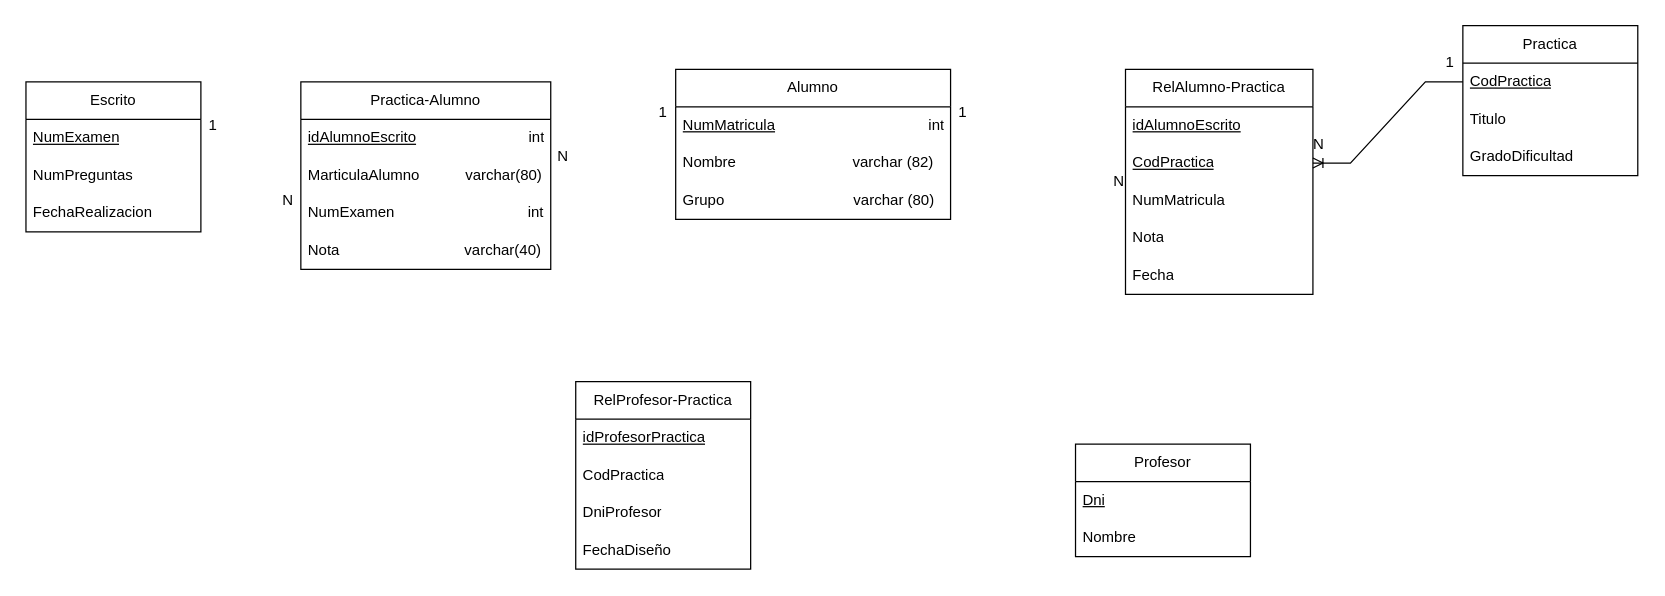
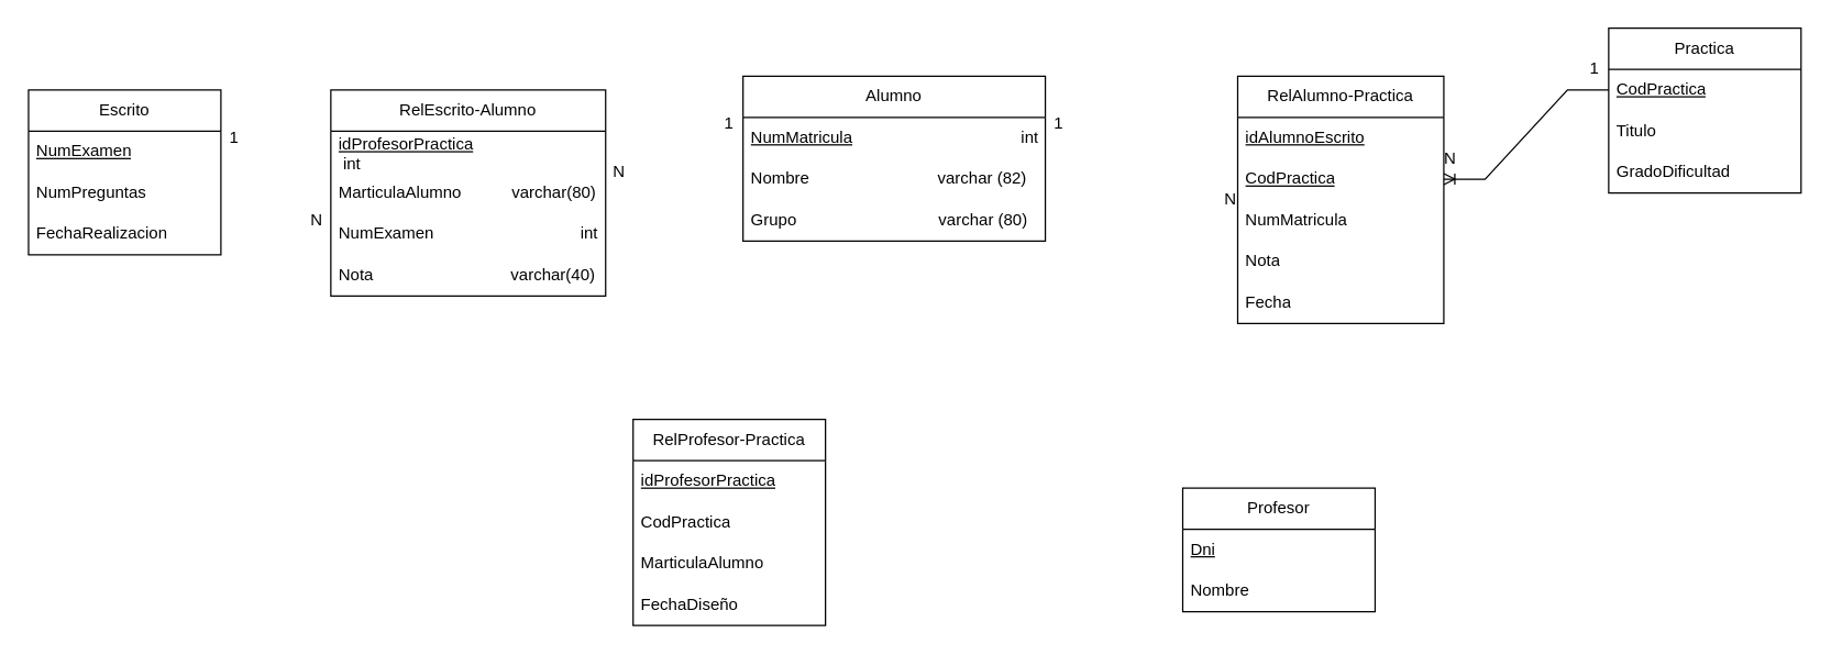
- <mxCell id="17" value="Practica-Alumno" style="swimlane;fontStyle=0;childLayout=stackLayout;horizontal=1;startSize=30;horizontalStack=0;resizeParent=1;resizeParentMax=0;resizeLast=0;collapsible=1;marginBottom=0;whiteSpace=wrap;html=1;" parent="1" vertex="1"><mxGeometry x="240" y="65" width="200" height="150" as="geometry" /></mxCell>
+ <mxCell id="17" value="RelEscrito-Alumno" style="swimlane;fontStyle=0;childLayout=stackLayout;horizontal=1;startSize=30;horizontalStack=0;resizeParent=1;resizeParentMax=0;resizeLast=0;collapsible=1;marginBottom=0;whiteSpace=wrap;html=1;" parent="1" vertex="1"><mxGeometry x="240" y="65" width="200" height="150" as="geometry" /></mxCell>
- <mxCell id="18" value="&lt;u&gt;idAlumnoEscrito&lt;/u&gt;&amp;nbsp; &amp;nbsp; &amp;nbsp; &amp;nbsp; &amp;nbsp; &amp;nbsp; &amp;nbsp; &amp;nbsp; &amp;nbsp; &amp;nbsp; &amp;nbsp; &amp;nbsp; &amp;nbsp; &amp;nbsp;int" style="text;strokeColor=none;fillColor=none;align=left;verticalAlign=middle;spacingLeft=4;spacingRight=4;overflow=hidden;points=[[0,0.5],[1,0.5]];portConstraint=eastwest;rotatable=0;whiteSpace=wrap;html=1;" parent="17" vertex="1"><mxGeometry y="30" width="200" height="30" as="geometry" /></mxCell>
+ <mxCell id="18" value="&lt;u&gt;idProfesorPractica&lt;/u&gt;&amp;nbsp; &amp;nbsp; &amp;nbsp; &amp;nbsp; &amp;nbsp; &amp;nbsp; &amp;nbsp; &amp;nbsp; &amp;nbsp; &amp;nbsp; &amp;nbsp; &amp;nbsp; &amp;nbsp; &amp;nbsp;int" style="text;strokeColor=none;fillColor=none;align=left;verticalAlign=middle;spacingLeft=4;spacingRight=4;overflow=hidden;points=[[0,0.5],[1,0.5]];portConstraint=eastwest;rotatable=0;whiteSpace=wrap;html=1;" parent="17" vertex="1"><mxGeometry y="30" width="200" height="30" as="geometry" /></mxCell>
- <mxCell id="31" value="DniProfesor" style="text;strokeColor=none;fillColor=none;align=left;verticalAlign=middle;spacingLeft=4;spacingRight=4;overflow=hidden;points=[[0,0.5],[1,0.5]];portConstraint=eastwest;rotatable=0;whiteSpace=wrap;html=1;" parent="28" vertex="1"><mxGeometry y="90" width="140" height="30" as="geometry" /></mxCell>
+ <mxCell id="31" value="MarticulaAlumno" style="text;strokeColor=none;fillColor=none;align=left;verticalAlign=middle;spacingLeft=4;spacingRight=4;overflow=hidden;points=[[0,0.5],[1,0.5]];portConstraint=eastwest;rotatable=0;whiteSpace=wrap;html=1;" parent="28" vertex="1"><mxGeometry y="90" width="140" height="30" as="geometry" /></mxCell>
